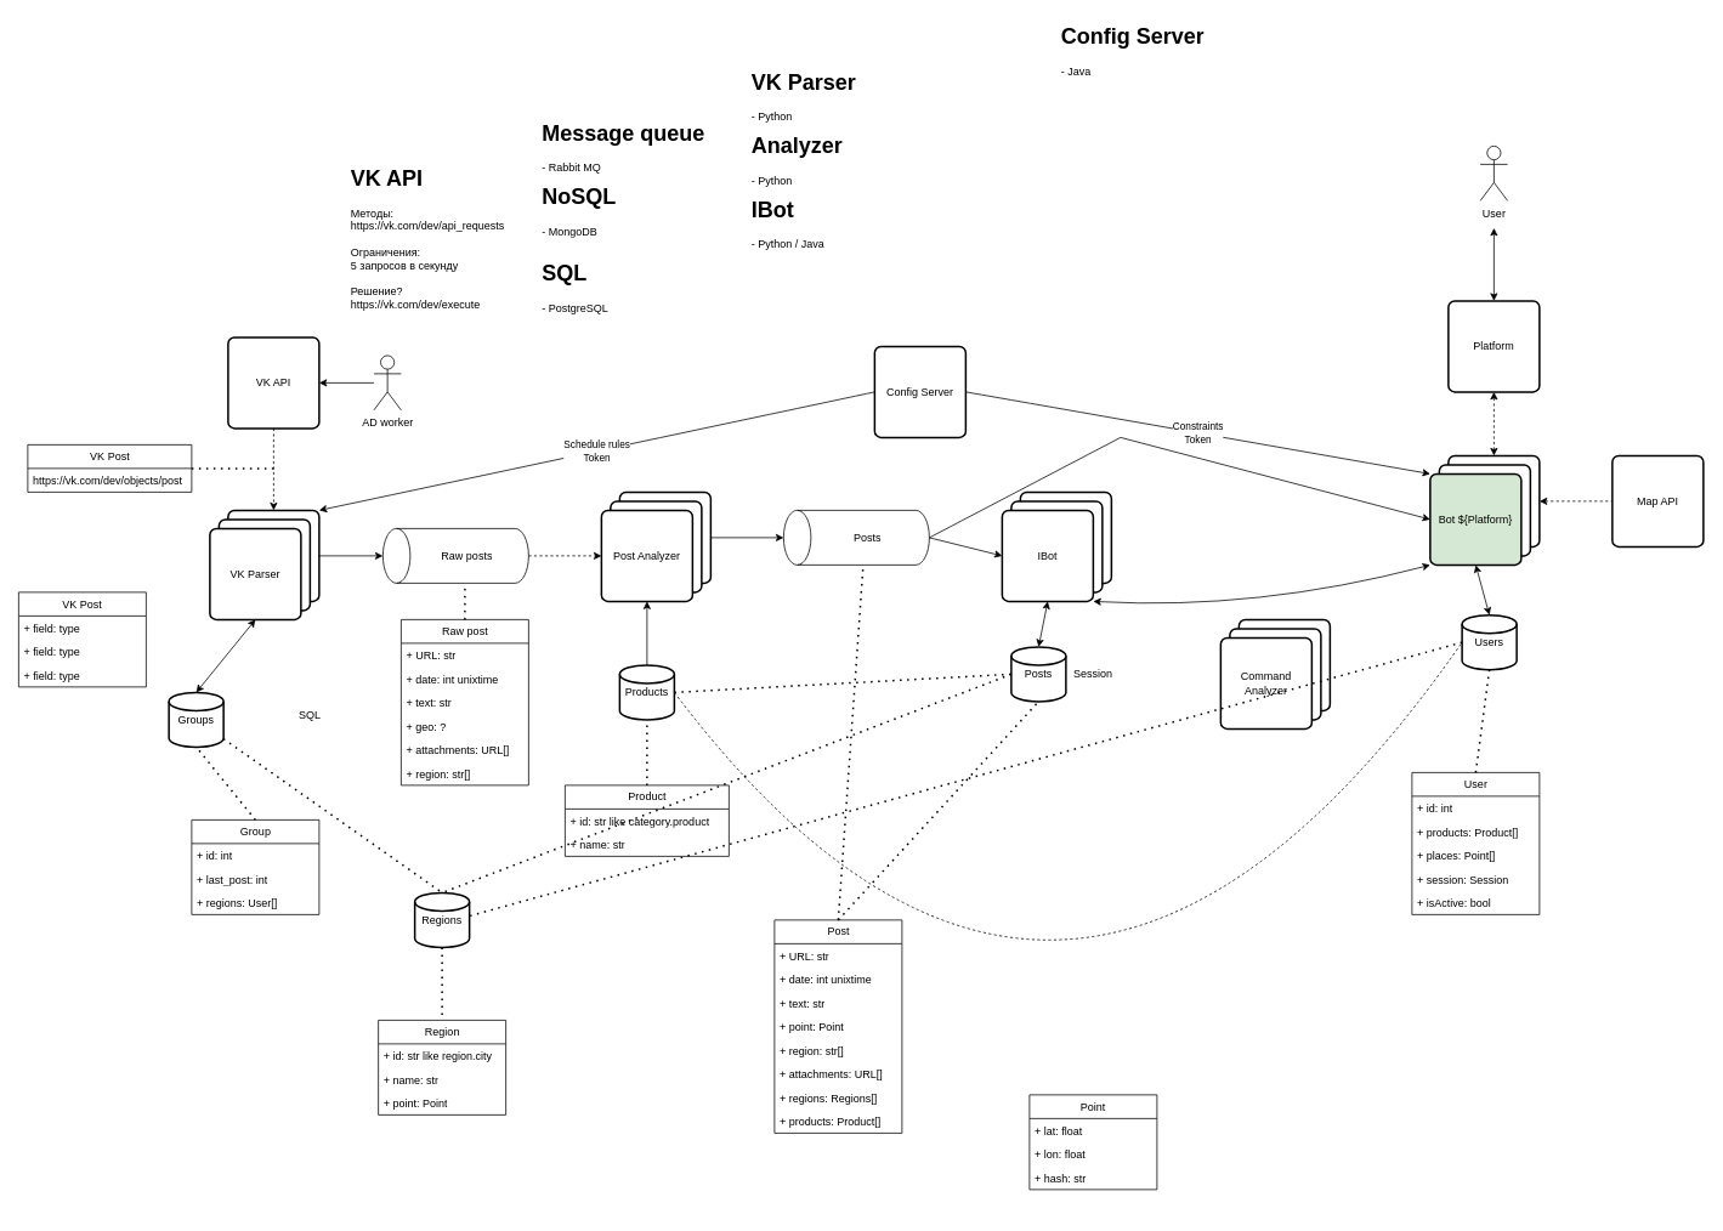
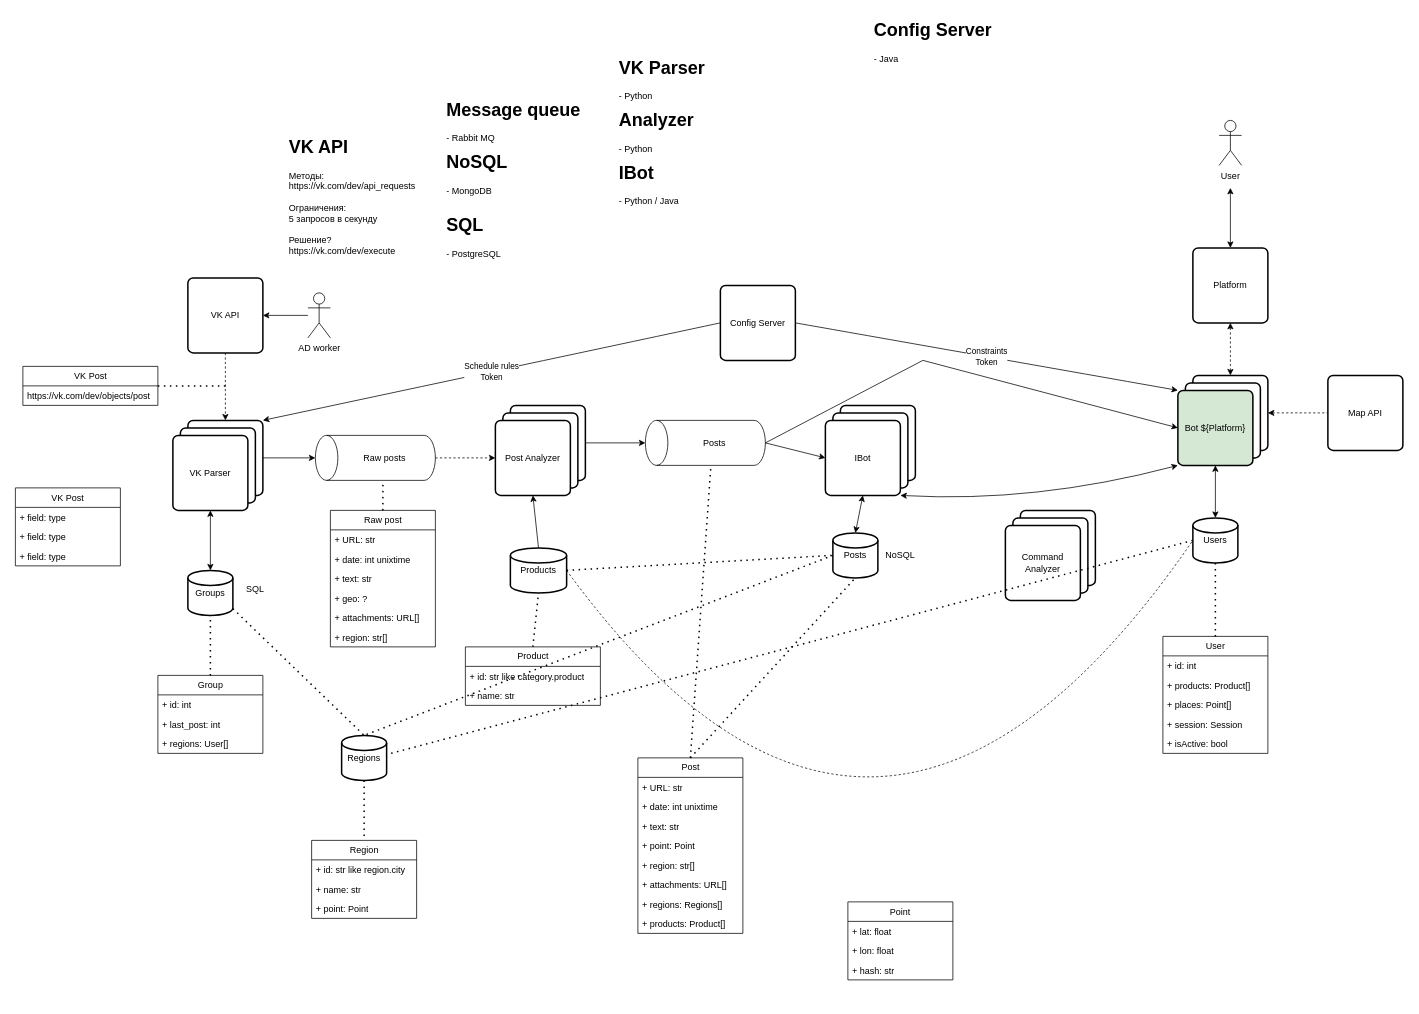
- <mxCell id="33" value="Users" style="strokeWidth=2;html=1;shape=mxgraph.flowchart.database;whiteSpace=wrap;" parent="1" vertex="1"><mxGeometry x="1605" y="675" width="60" height="60" as="geometry" /></mxCell>
+ <mxCell id="33" value="Users" style="strokeWidth=2;html=1;shape=mxgraph.flowchart.database;whiteSpace=wrap;" parent="1" vertex="1"><mxGeometry x="1590" y="690" width="60" height="60" as="geometry" /></mxCell>
- <mxCell id="81" value="Session" style="text;html=1;strokeColor=none;fillColor=none;align=center;verticalAlign=middle;whiteSpace=wrap;rounded=0;labelBorderColor=none;" parent="1" vertex="1"><mxGeometry x="1170" y="725" width="60" height="30" as="geometry" /></mxCell>
+ <mxCell id="81" value="NoSQL" style="text;html=1;strokeColor=none;fillColor=none;align=center;verticalAlign=middle;whiteSpace=wrap;rounded=0;labelBorderColor=none;" parent="1" vertex="1"><mxGeometry x="1170" y="725" width="60" height="30" as="geometry" /></mxCell>
- <mxCell id="22" value="Products" style="strokeWidth=2;html=1;shape=mxgraph.flowchart.database;whiteSpace=wrap;" parent="1" vertex="1"><mxGeometry x="680" y="730" width="60" height="60" as="geometry" /></mxCell>
+ <mxCell id="22" value="Products" style="strokeWidth=2;html=1;shape=mxgraph.flowchart.database;whiteSpace=wrap;" parent="1" vertex="1"><mxGeometry x="680" y="730" width="75" height="60" as="geometry" /></mxCell>
- <mxCell id="6" value="Groups" style="strokeWidth=2;html=1;shape=mxgraph.flowchart.database;whiteSpace=wrap;" parent="1" vertex="1"><mxGeometry x="185" y="760" width="60" height="60" as="geometry" /></mxCell>
+ <mxCell id="6" value="Groups" style="strokeWidth=2;html=1;shape=mxgraph.flowchart.database;whiteSpace=wrap;" parent="1" vertex="1"><mxGeometry x="250" y="760" width="60" height="60" as="geometry" /></mxCell>
